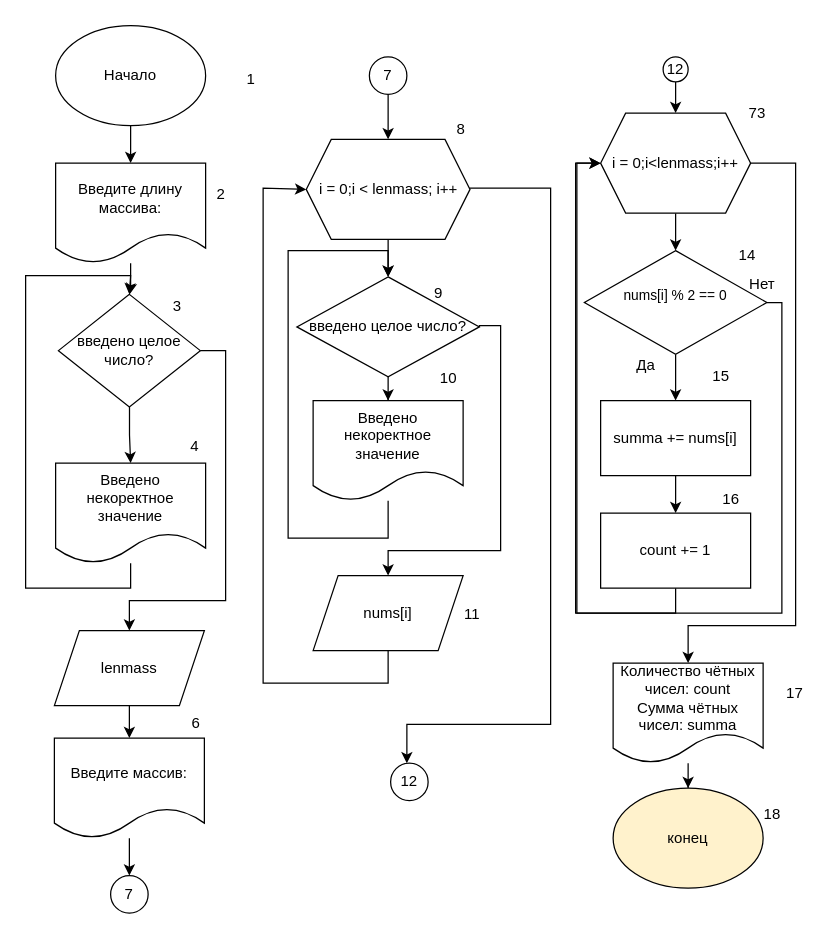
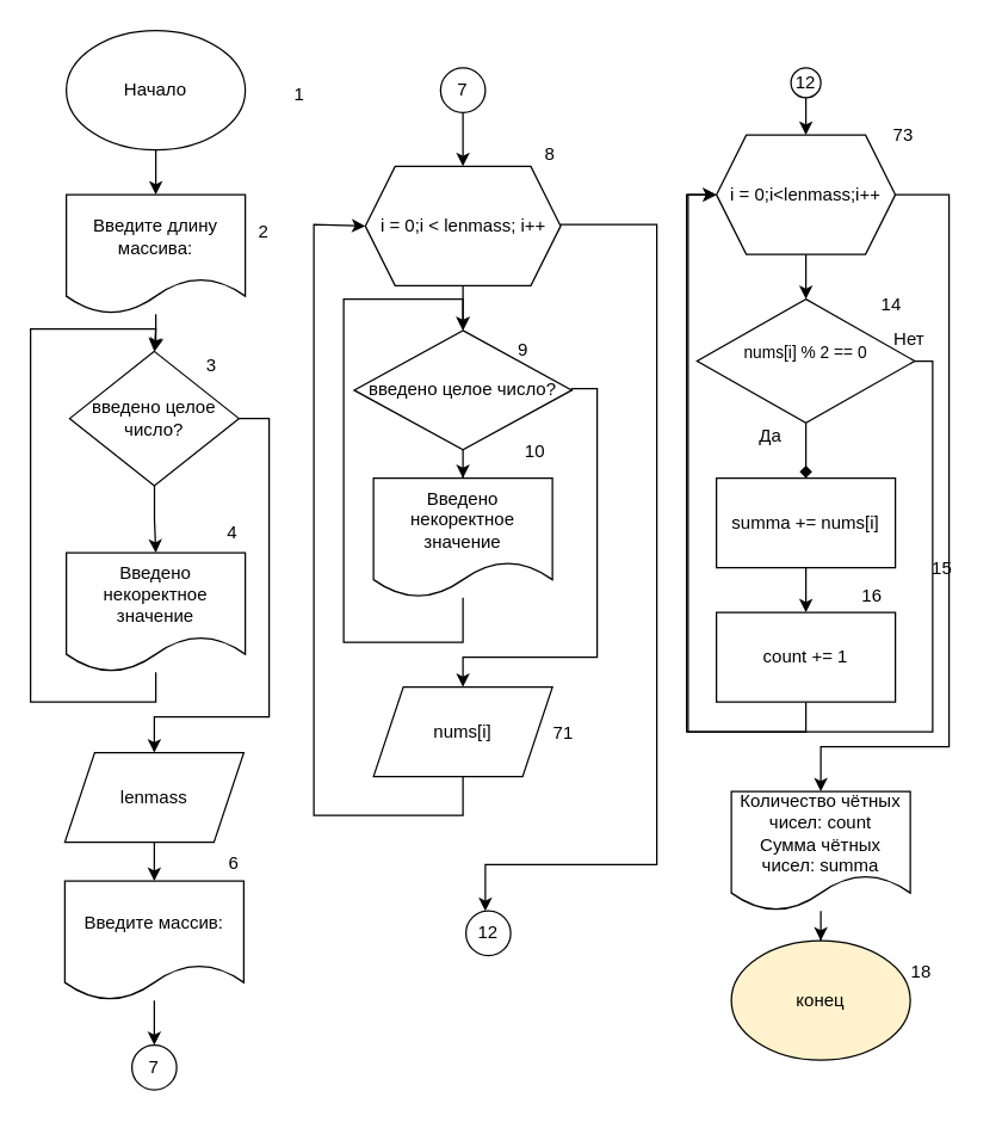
- <mxCell id="55" value="15" style="text;html=1;align=center;verticalAlign=middle;resizable=0;points=[];autosize=1;strokeColor=none;fillColor=none;" parent="1" vertex="1"><mxGeometry x="560" y="288" width="31" height="26" as="geometry" /></mxCell>
+ <mxCell id="55" value="15" style="text;html=1;align=center;verticalAlign=middle;resizable=0;points=[];autosize=1;strokeColor=none;fillColor=none;" parent="1" vertex="1"><mxGeometry x="615" y="368" width="31" height="26" as="geometry" /></mxCell>
- <mxCell id="19" value="" style="edgeStyle=orthogonalEdgeStyle;rounded=0;orthogonalLoop=1;jettySize=auto;html=1;" parent="1" source="21" target="23" edge="1"><mxGeometry relative="1" as="geometry" /></mxCell>
+ <mxCell id="19" value="" style="edgeStyle=orthogonalEdgeStyle;rounded=0;orthogonalLoop=1;jettySize=auto;html=1;endArrow=diamond;" parent="1" source="21" target="23" edge="1"><mxGeometry relative="1" as="geometry" /></mxCell>
- <mxCell id="52" value="11" style="text;html=1;align=center;verticalAlign=middle;resizable=0;points=[];autosize=1;strokeColor=none;fillColor=none;" parent="1" vertex="1"><mxGeometry x="362" y="478" width="30" height="26" as="geometry" /></mxCell>
+ <mxCell id="52" value="71" style="text;html=1;align=center;verticalAlign=middle;resizable=0;points=[];autosize=1;strokeColor=none;fillColor=none;" parent="1" vertex="1"><mxGeometry x="362" y="478" width="30" height="26" as="geometry" /></mxCell>
- <mxCell id="57" value="17" style="text;html=1;align=center;verticalAlign=middle;resizable=0;points=[];autosize=1;strokeColor=none;fillColor=none;" parent="1" vertex="1"><mxGeometry x="619" y="541" width="31" height="26" as="geometry" /></mxCell>
